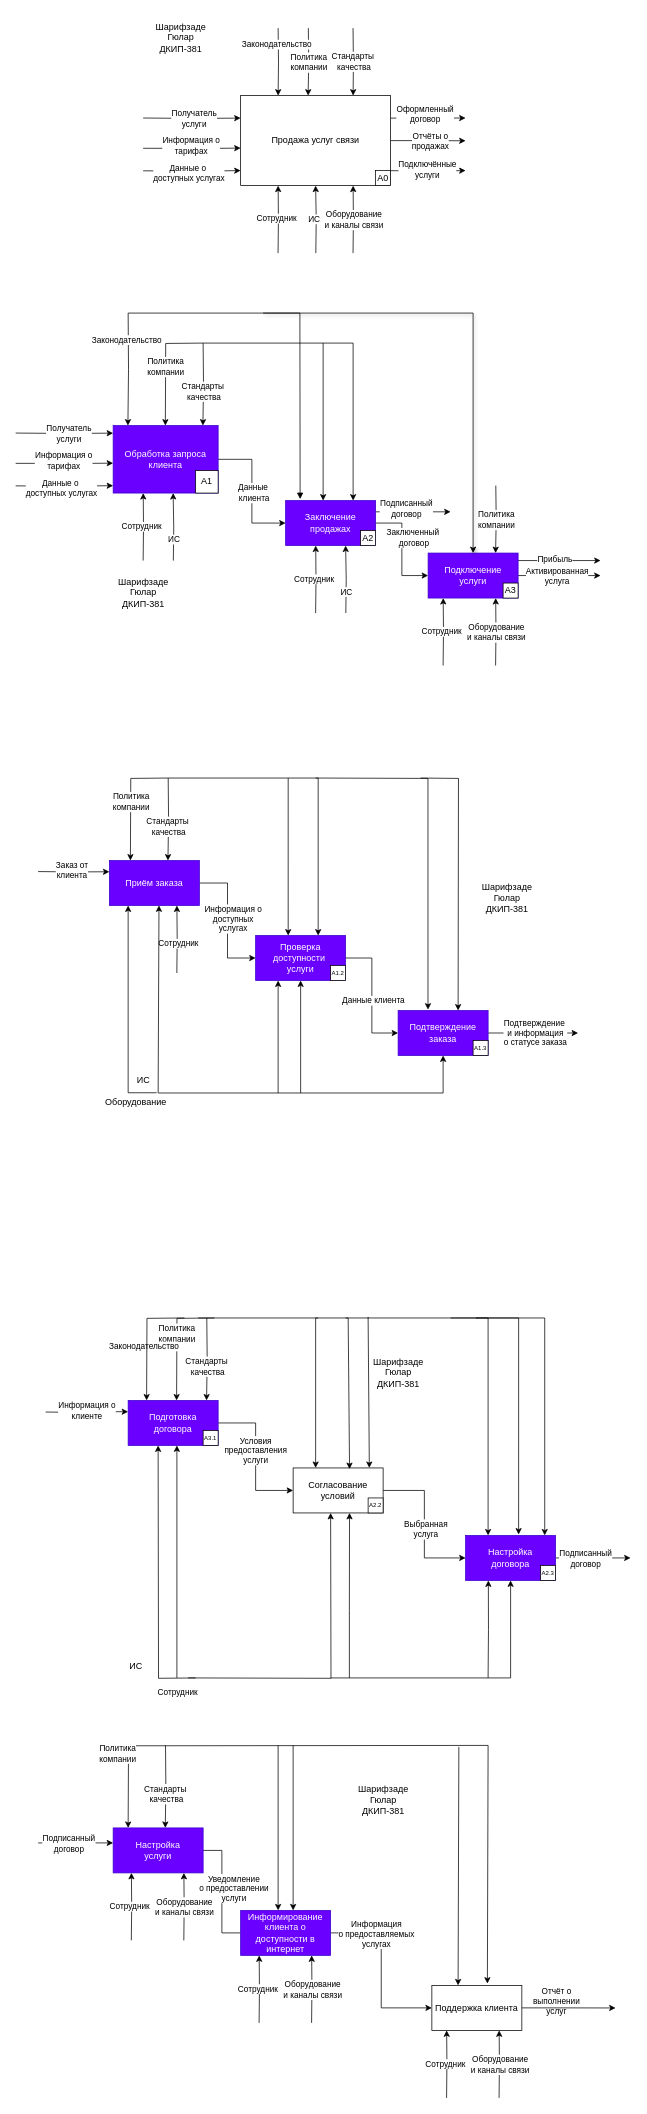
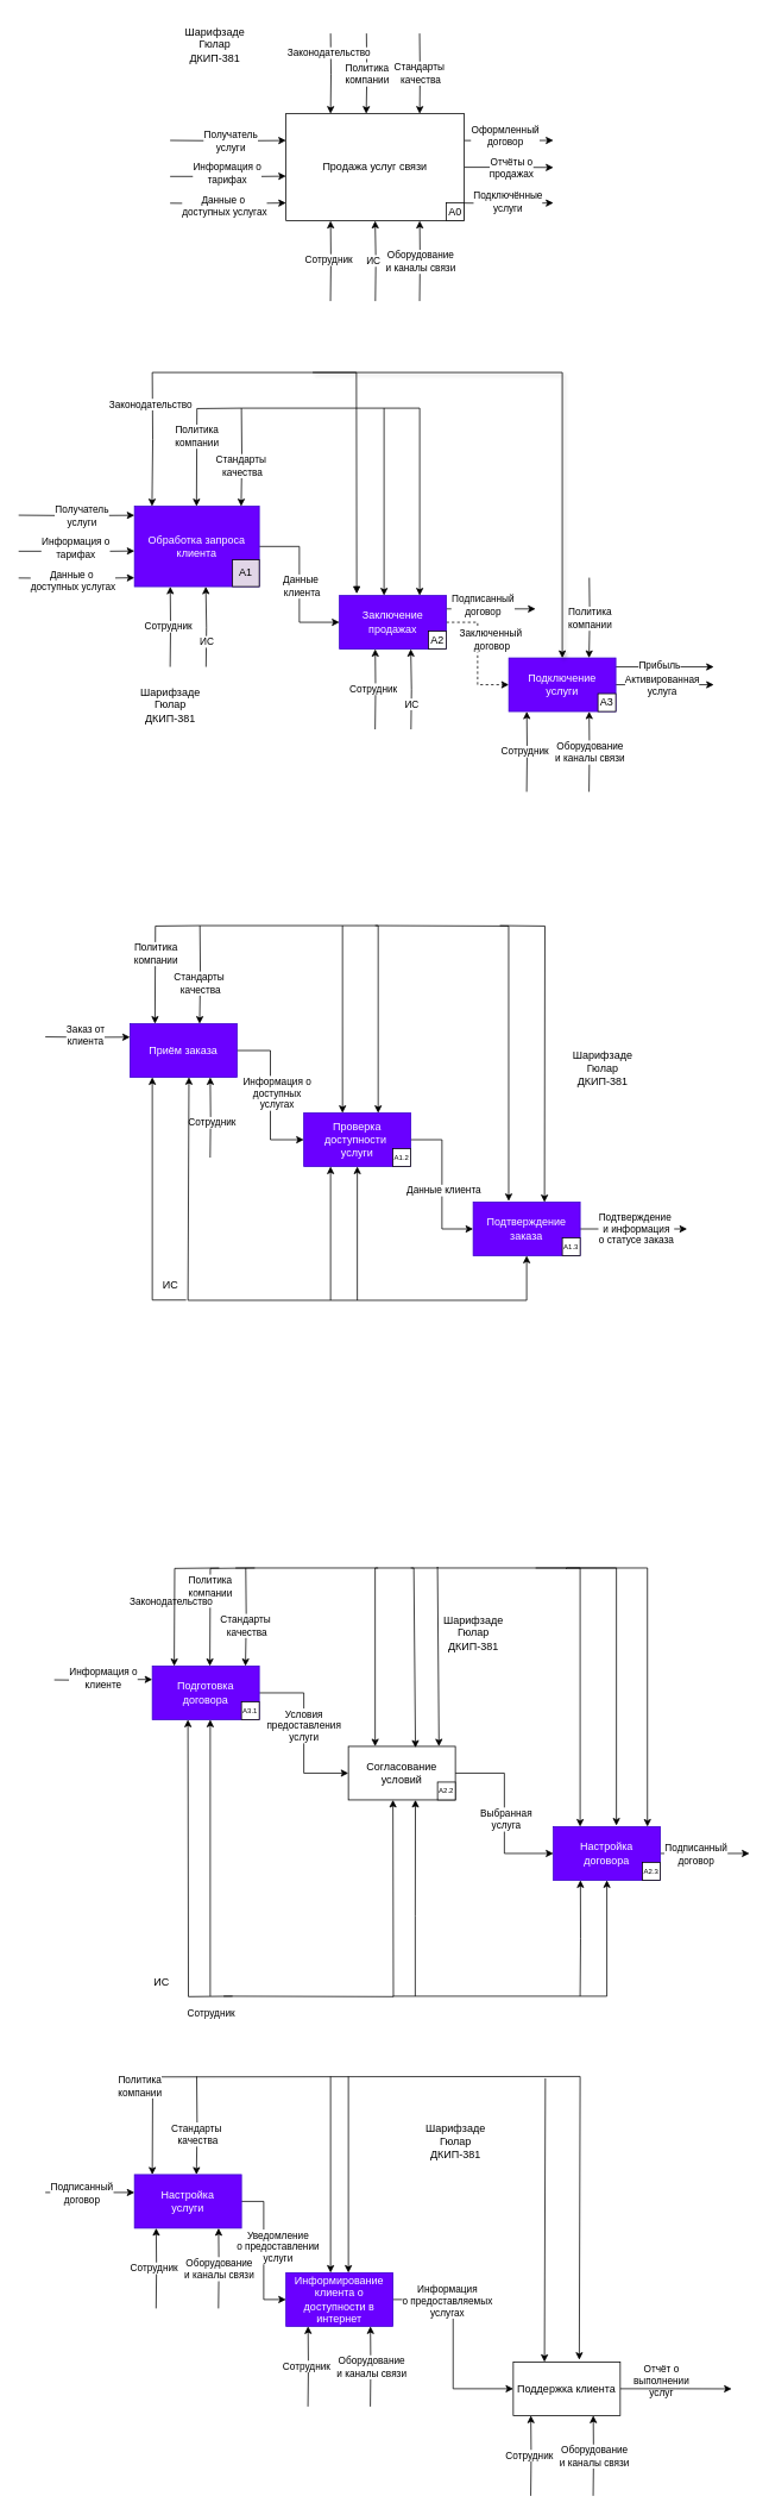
- <mxCell id="80" value="А1" style="whiteSpace=wrap;html=1;aspect=fixed;" parent="1" vertex="1"><mxGeometry x="260" y="627" width="30" height="30" as="geometry" /></mxCell>
+ <mxCell id="80" value="А1" style="whiteSpace=wrap;html=1;aspect=fixed;fillColor=#e1d5e7;" parent="1" vertex="1"><mxGeometry x="260" y="627" width="30" height="30" as="geometry" /></mxCell>
- <mxCell id="39" style="edgeStyle=orthogonalEdgeStyle;rounded=0;orthogonalLoop=1;jettySize=auto;html=1;exitX=1;exitY=0.5;exitDx=0;exitDy=0;entryX=0;entryY=0.5;entryDx=0;entryDy=0;" parent="1" source="41" target="36" edge="1"><mxGeometry relative="1" as="geometry" /></mxCell>
+ <mxCell id="39" style="edgeStyle=orthogonalEdgeStyle;rounded=0;orthogonalLoop=1;jettySize=auto;html=1;exitX=1;exitY=0.5;exitDx=0;exitDy=0;entryX=0;entryY=0.5;entryDx=0;entryDy=0;dashed=1;" parent="1" source="41" target="36" edge="1"><mxGeometry relative="1" as="geometry" /></mxCell>
- <mxCell id="102" value="Оборудование" style="text;html=1;align=center;verticalAlign=middle;resizable=0;points=[];autosize=1;strokeColor=none;fillColor=none;" parent="1" vertex="1"><mxGeometry x="125" y="1455" width="110" height="30" as="geometry" /></mxCell>
- <mxCell id="141" style="edgeStyle=orthogonalEdgeStyle;rounded=0;orthogonalLoop=1;jettySize=auto;html=1;exitX=1;exitY=0.5;exitDx=0;exitDy=0;entryX=0;entryY=0.5;entryDx=0;entryDy=0;endArrow=none;" parent="1" source="143" target="146" edge="1"><mxGeometry relative="1" as="geometry" /></mxCell>
+ <mxCell id="141" style="edgeStyle=orthogonalEdgeStyle;rounded=0;orthogonalLoop=1;jettySize=auto;html=1;exitX=1;exitY=0.5;exitDx=0;exitDy=0;entryX=0;entryY=0.5;entryDx=0;entryDy=0;" parent="1" source="143" target="146" edge="1"><mxGeometry relative="1" as="geometry" /></mxCell>
